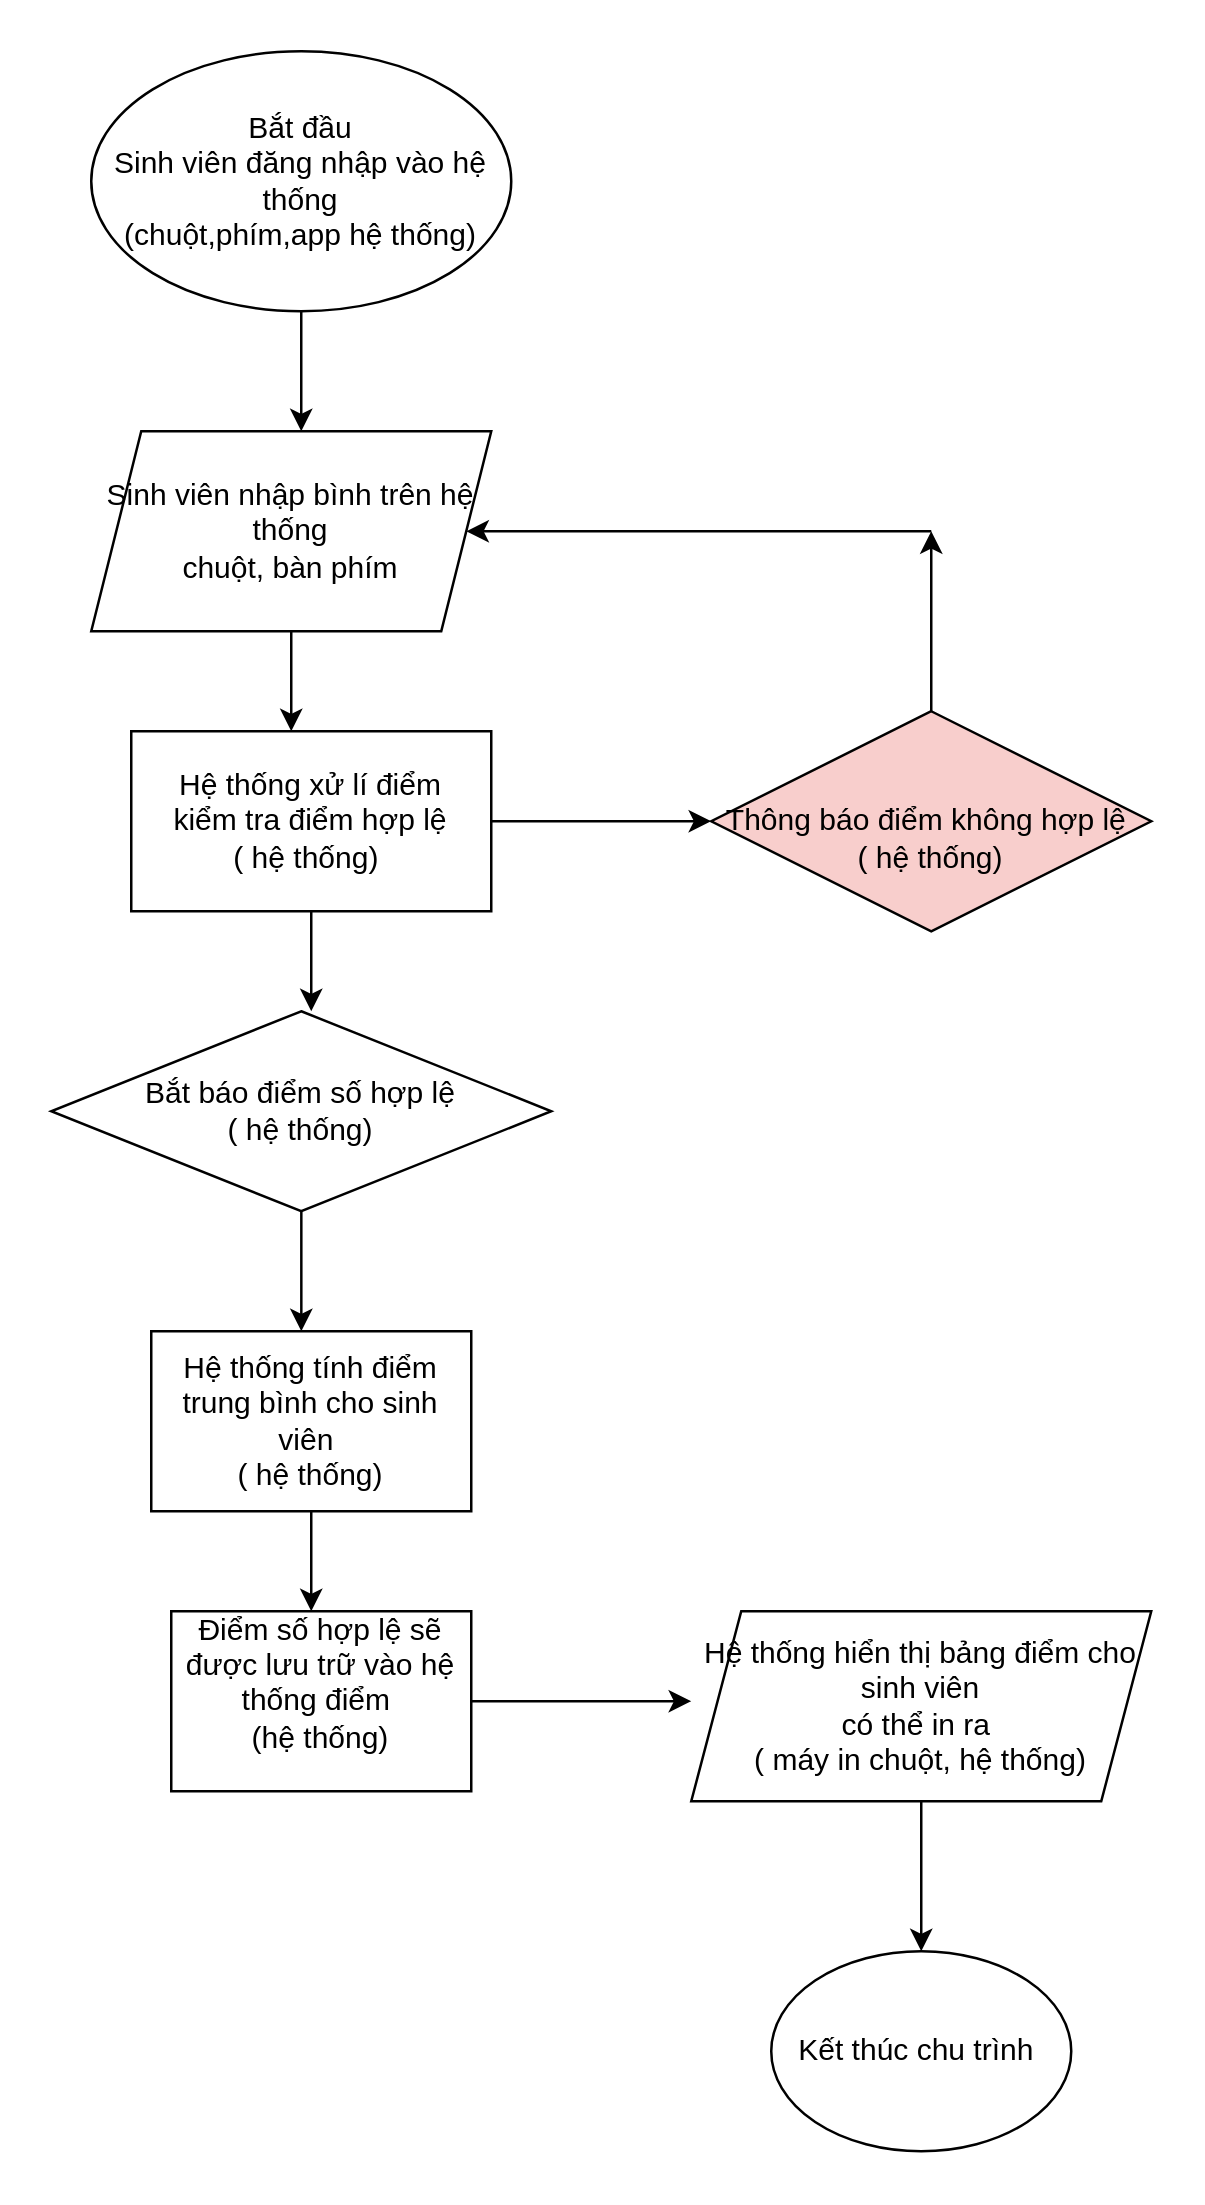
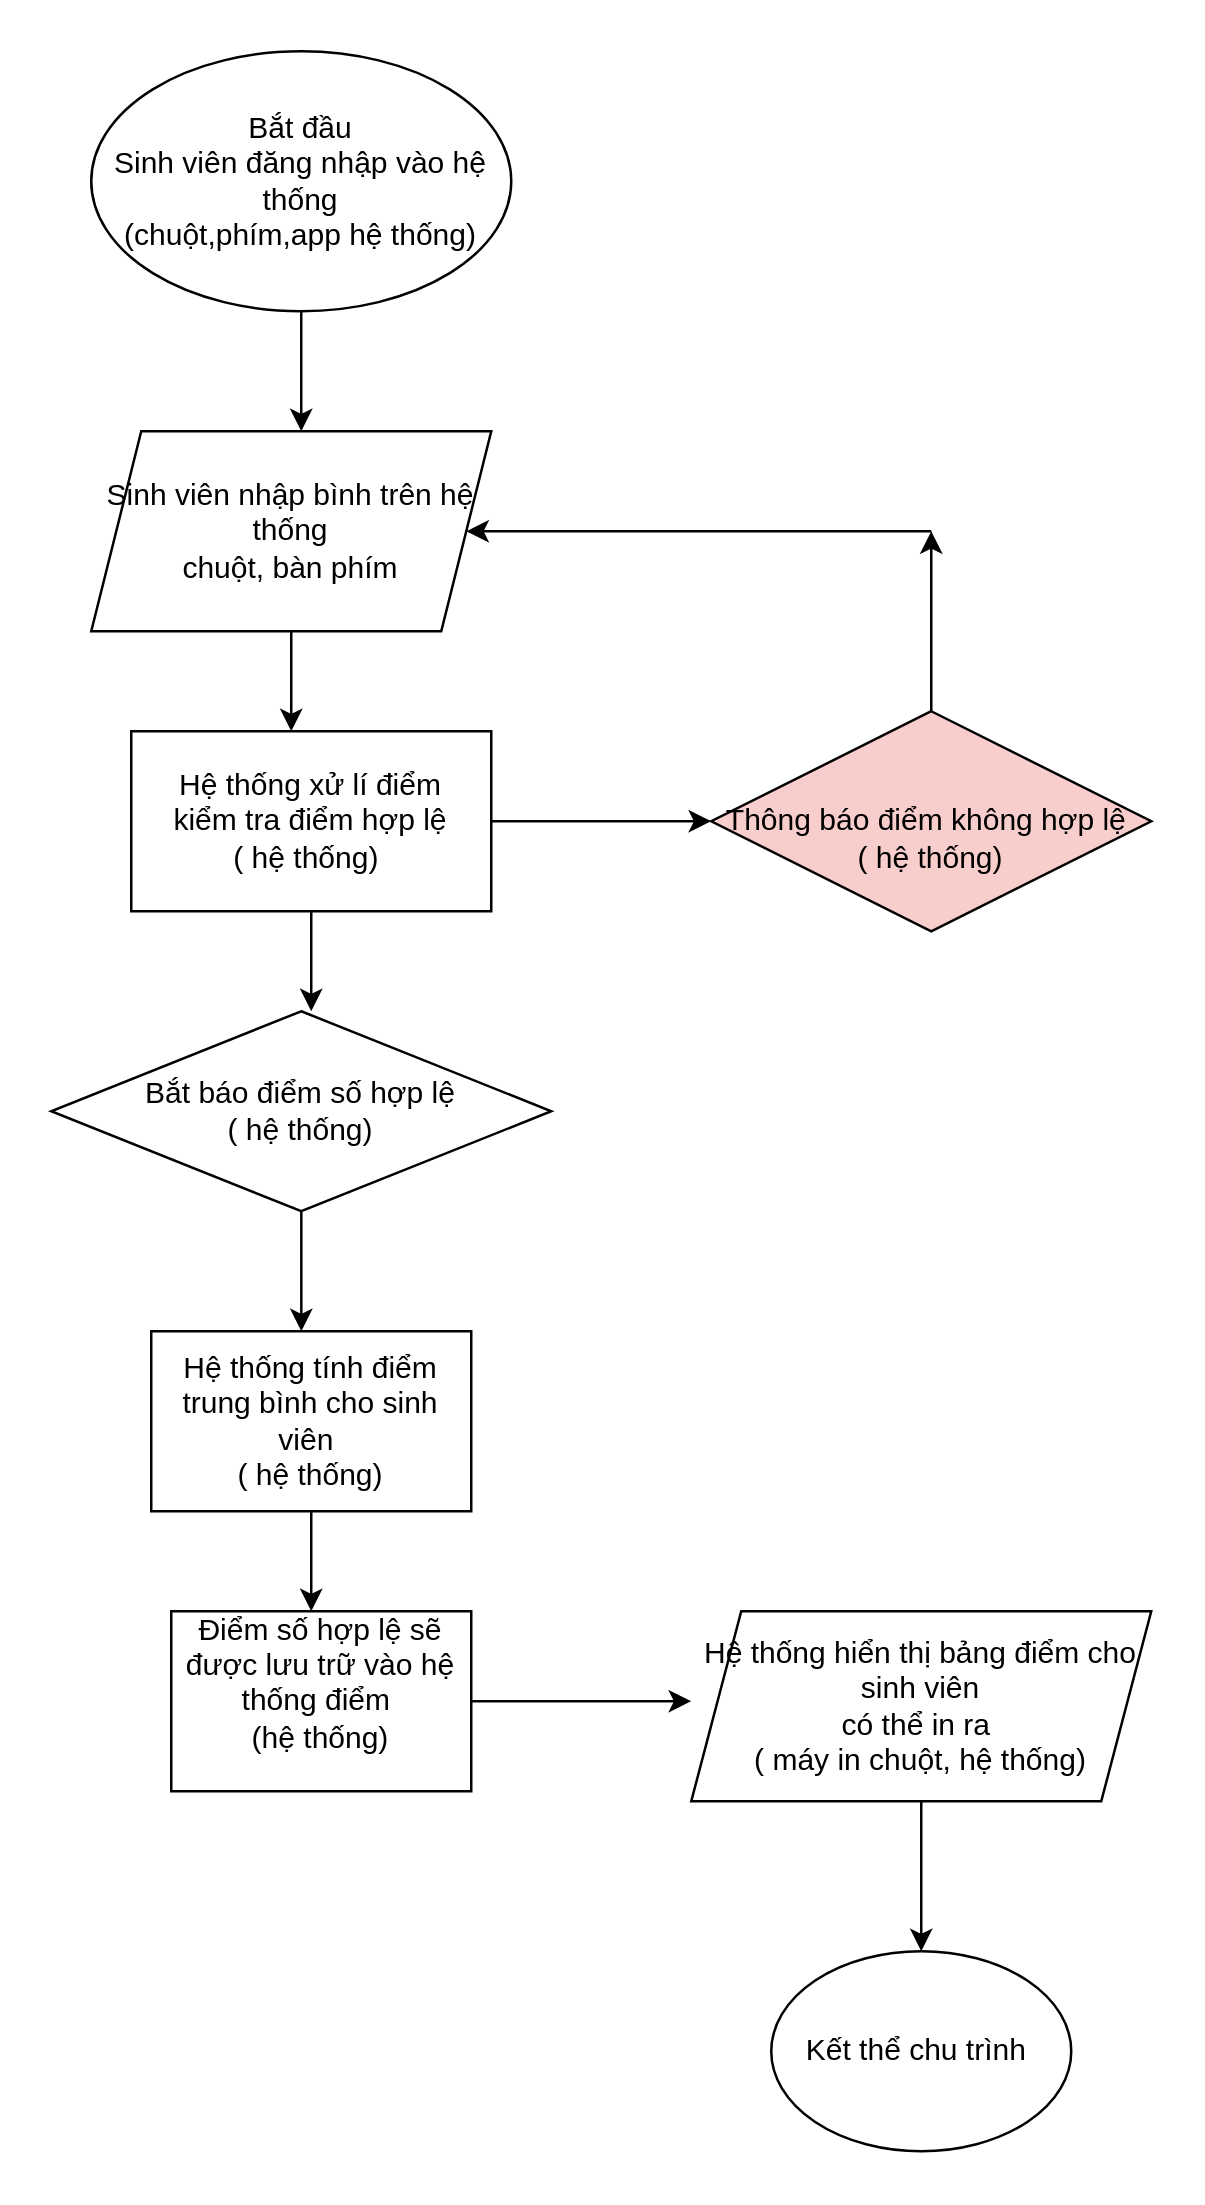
- <mxCell id="20" value="Kết thúc chu trình&amp;nbsp;" style="ellipse;whiteSpace=wrap;html=1;" vertex="1" parent="1"><mxGeometry x="308" y="780" width="120" height="80" as="geometry" /></mxCell>
+ <mxCell id="20" value="Kết thể chu trình&amp;nbsp;" style="ellipse;whiteSpace=wrap;html=1;" vertex="1" parent="1"><mxGeometry x="308" y="780" width="120" height="80" as="geometry" /></mxCell>
